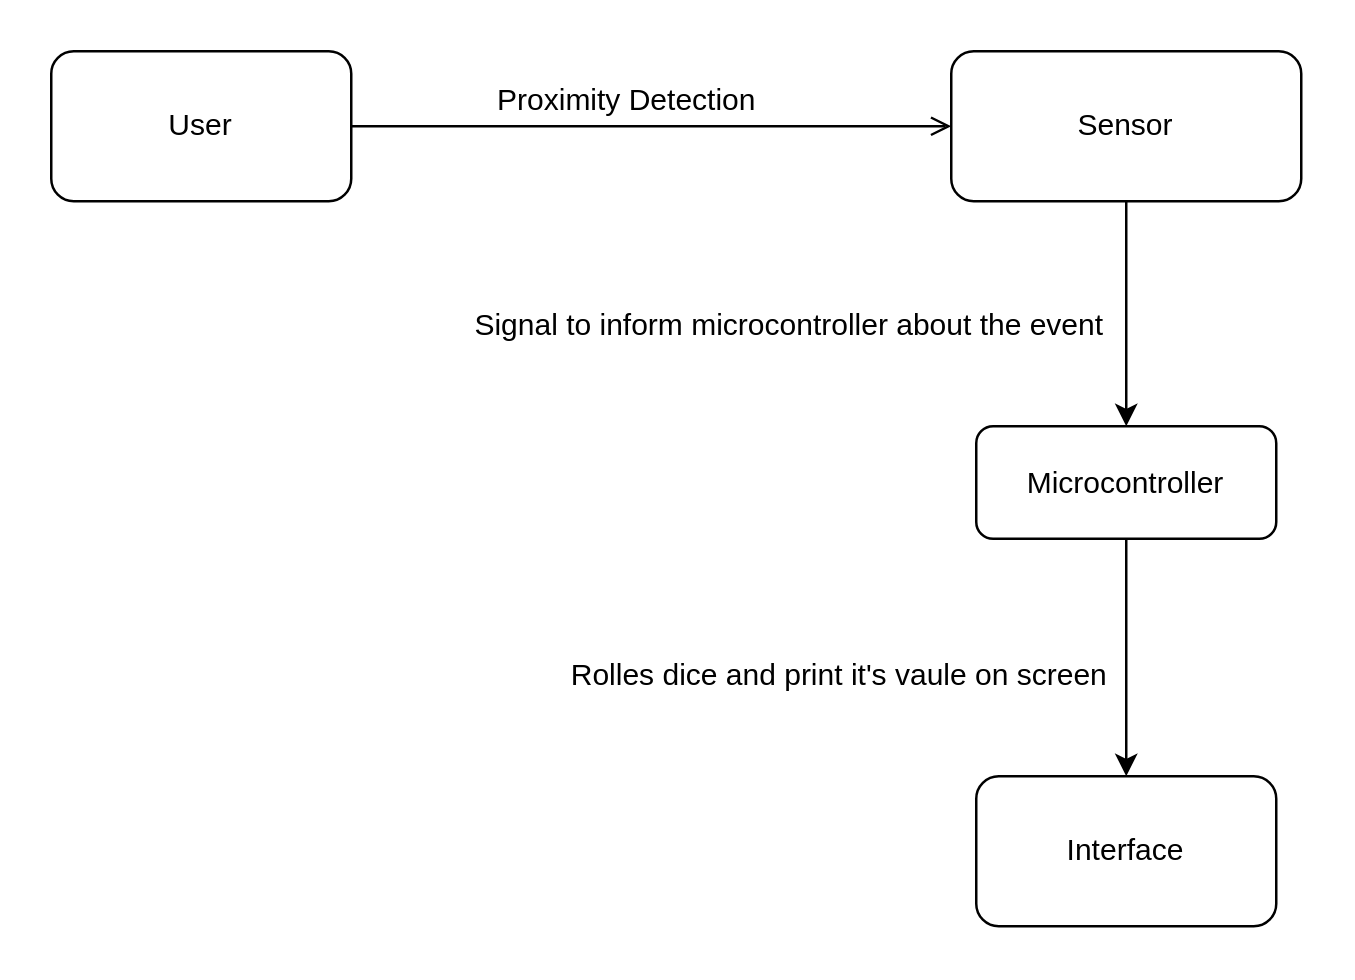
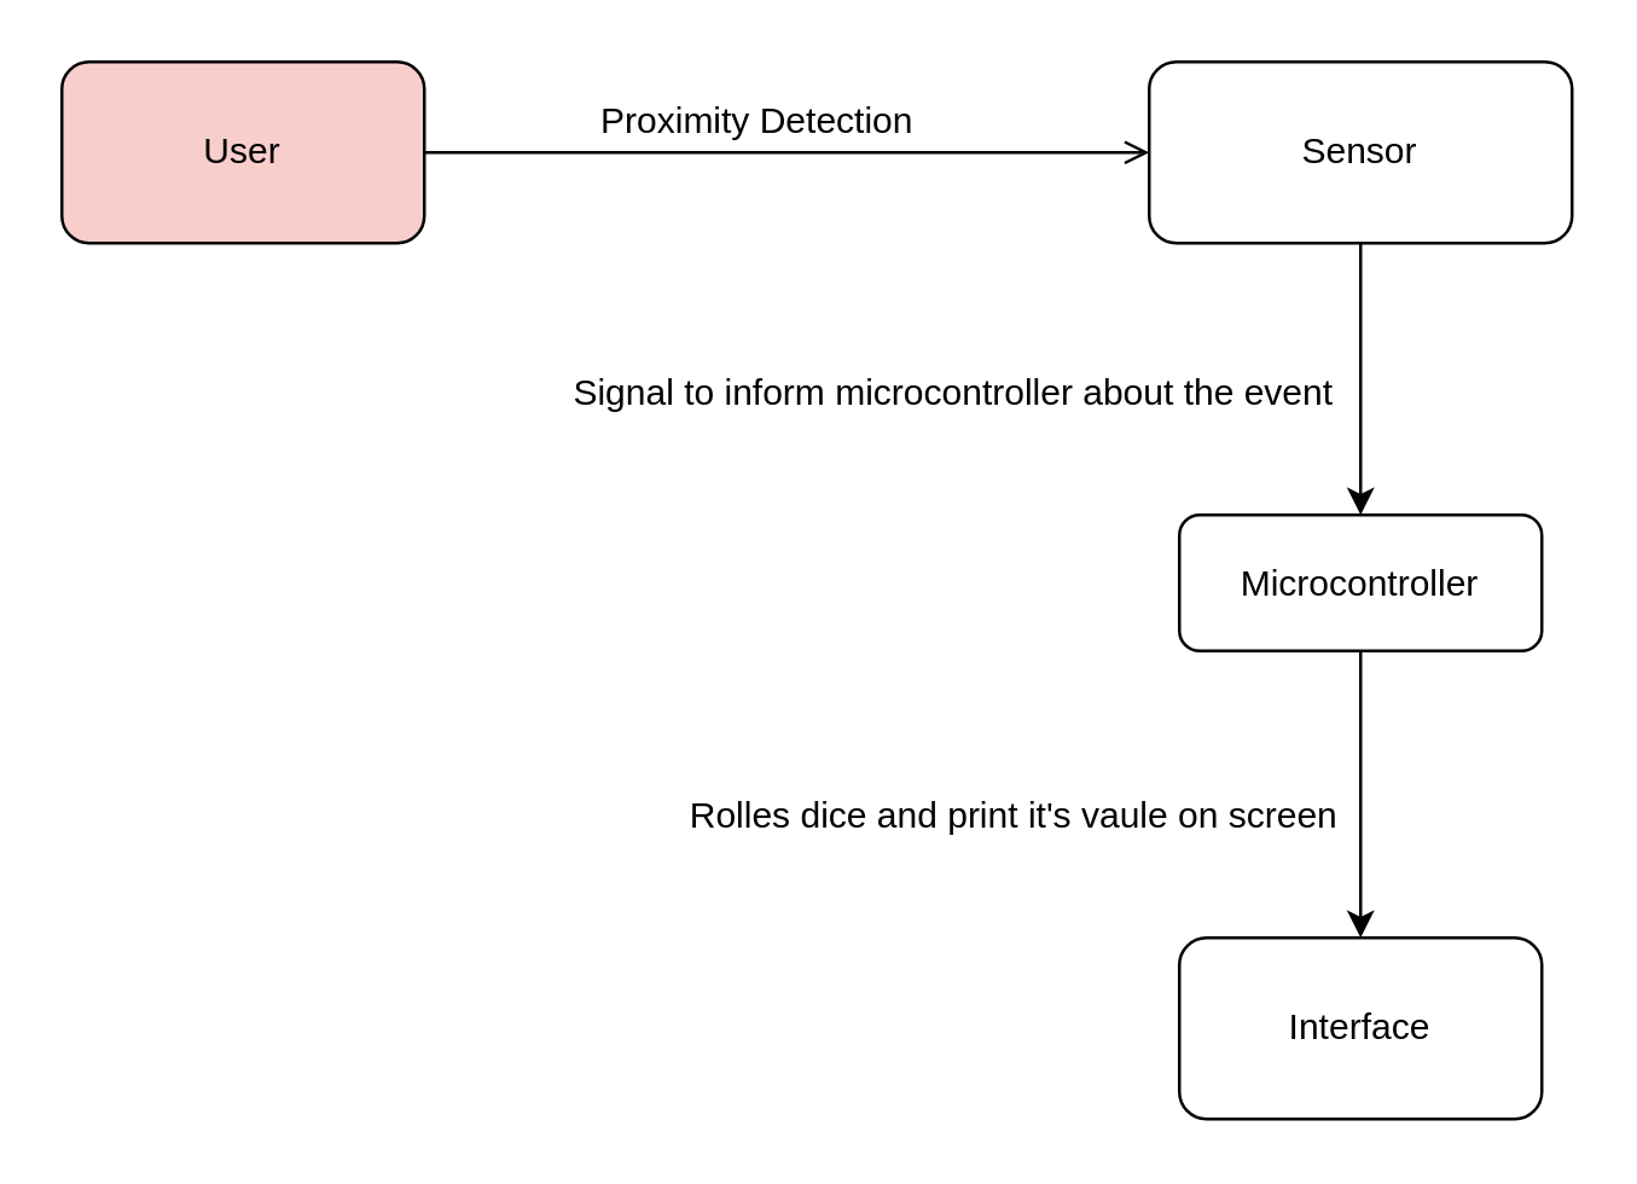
- <mxCell id="2" value="User" style="rounded=1;whiteSpace=wrap;html=1;" vertex="1" parent="1"><mxGeometry x="20" y="20" width="120" height="60" as="geometry" /></mxCell>
+ <mxCell id="2" value="User" style="rounded=1;whiteSpace=wrap;html=1;fillColor=#f8cecc;" vertex="1" parent="1"><mxGeometry x="20" y="20" width="120" height="60" as="geometry" /></mxCell>
